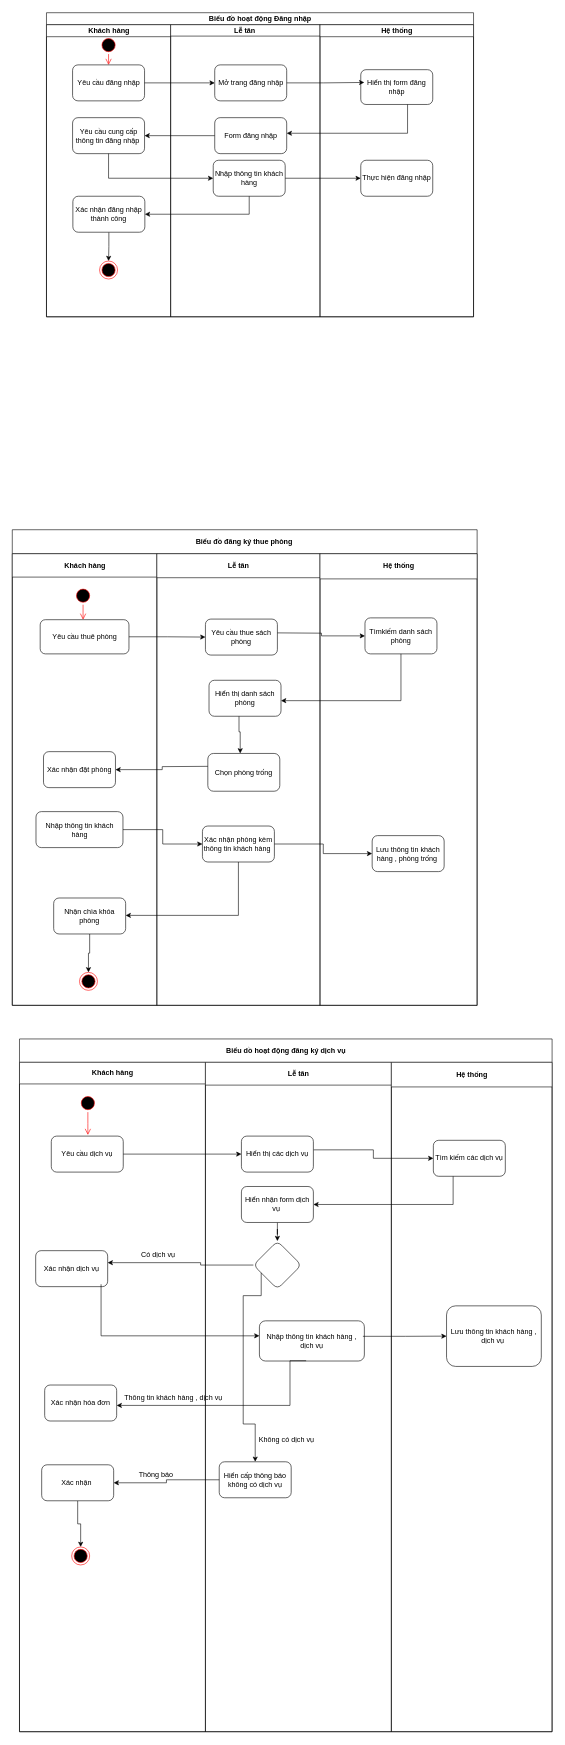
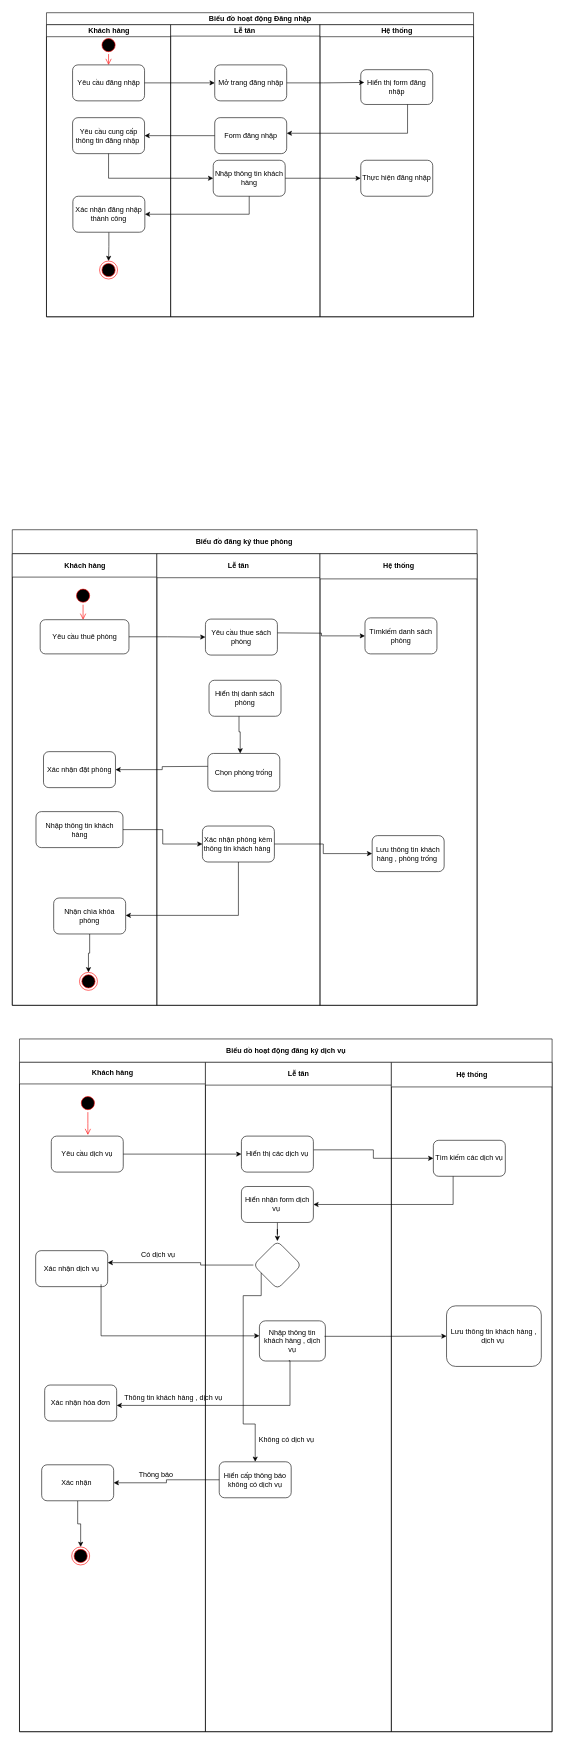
- <mxCell id="47" value="" style="edgeStyle=orthogonalEdgeStyle;rounded=0;orthogonalLoop=1;jettySize=auto;html=1;" edge="1" parent="25" source="43" target="39"><mxGeometry relative="1" as="geometry"><Array as="points"><mxPoint x="648" y="285" /></Array></mxGeometry></mxCell>
- <mxCell id="66" value="Nhập thông tin khách hàng , dịch vụ" style="whiteSpace=wrap;html=1;rounded=1;" vertex="1" parent="61"><mxGeometry x="90" y="431" width="175" height="67" as="geometry" /></mxCell>
+ <mxCell id="66" value="Nhập thông tin khách hàng , dịch vụ" style="whiteSpace=wrap;html=1;rounded=1;" vertex="1" parent="61"><mxGeometry x="90" y="431" width="110" height="67" as="geometry" /></mxCell>
